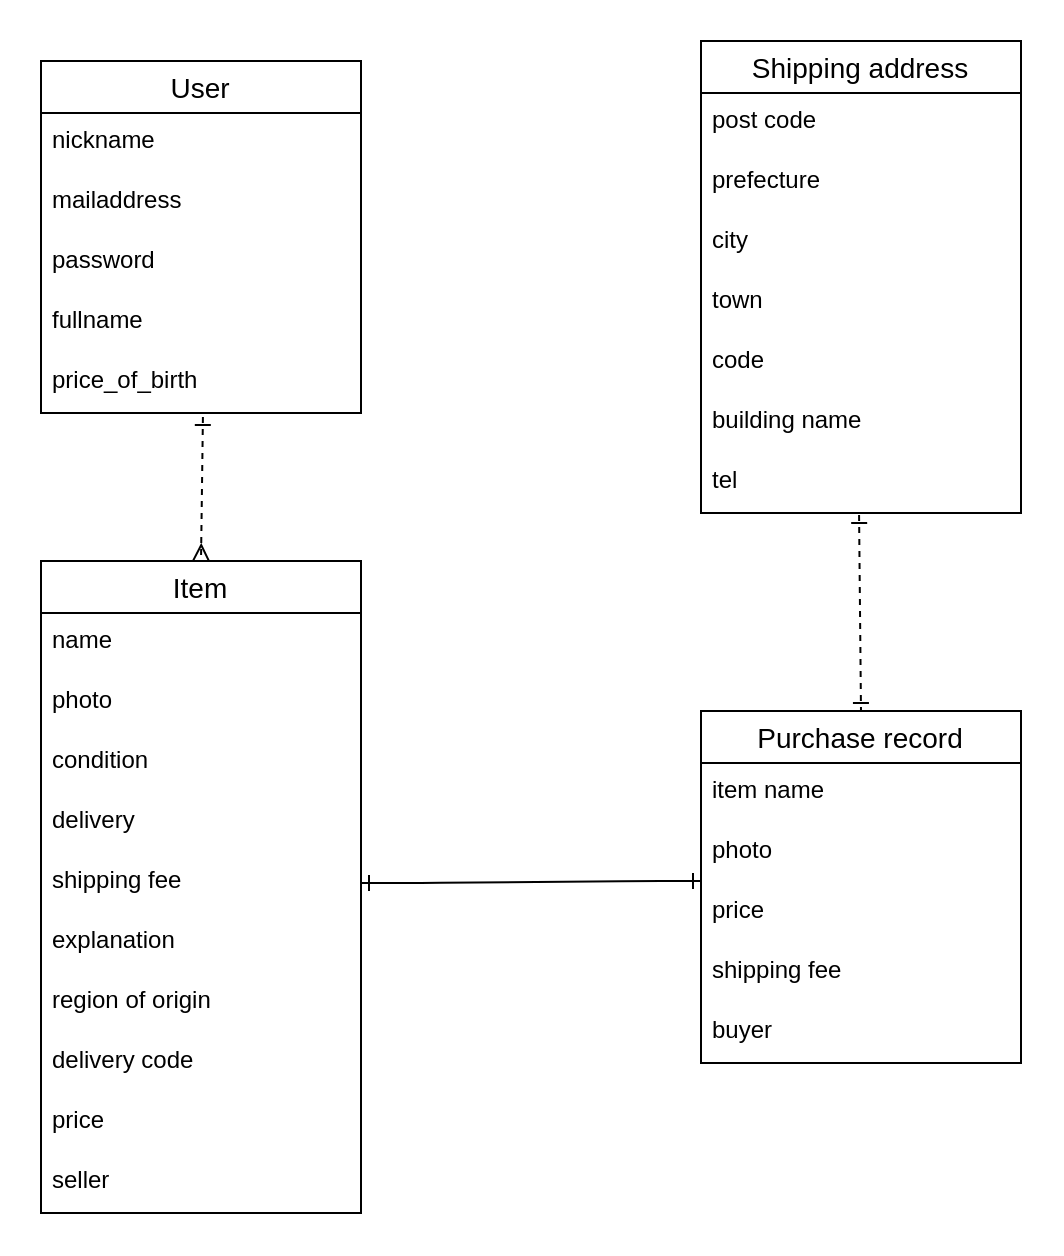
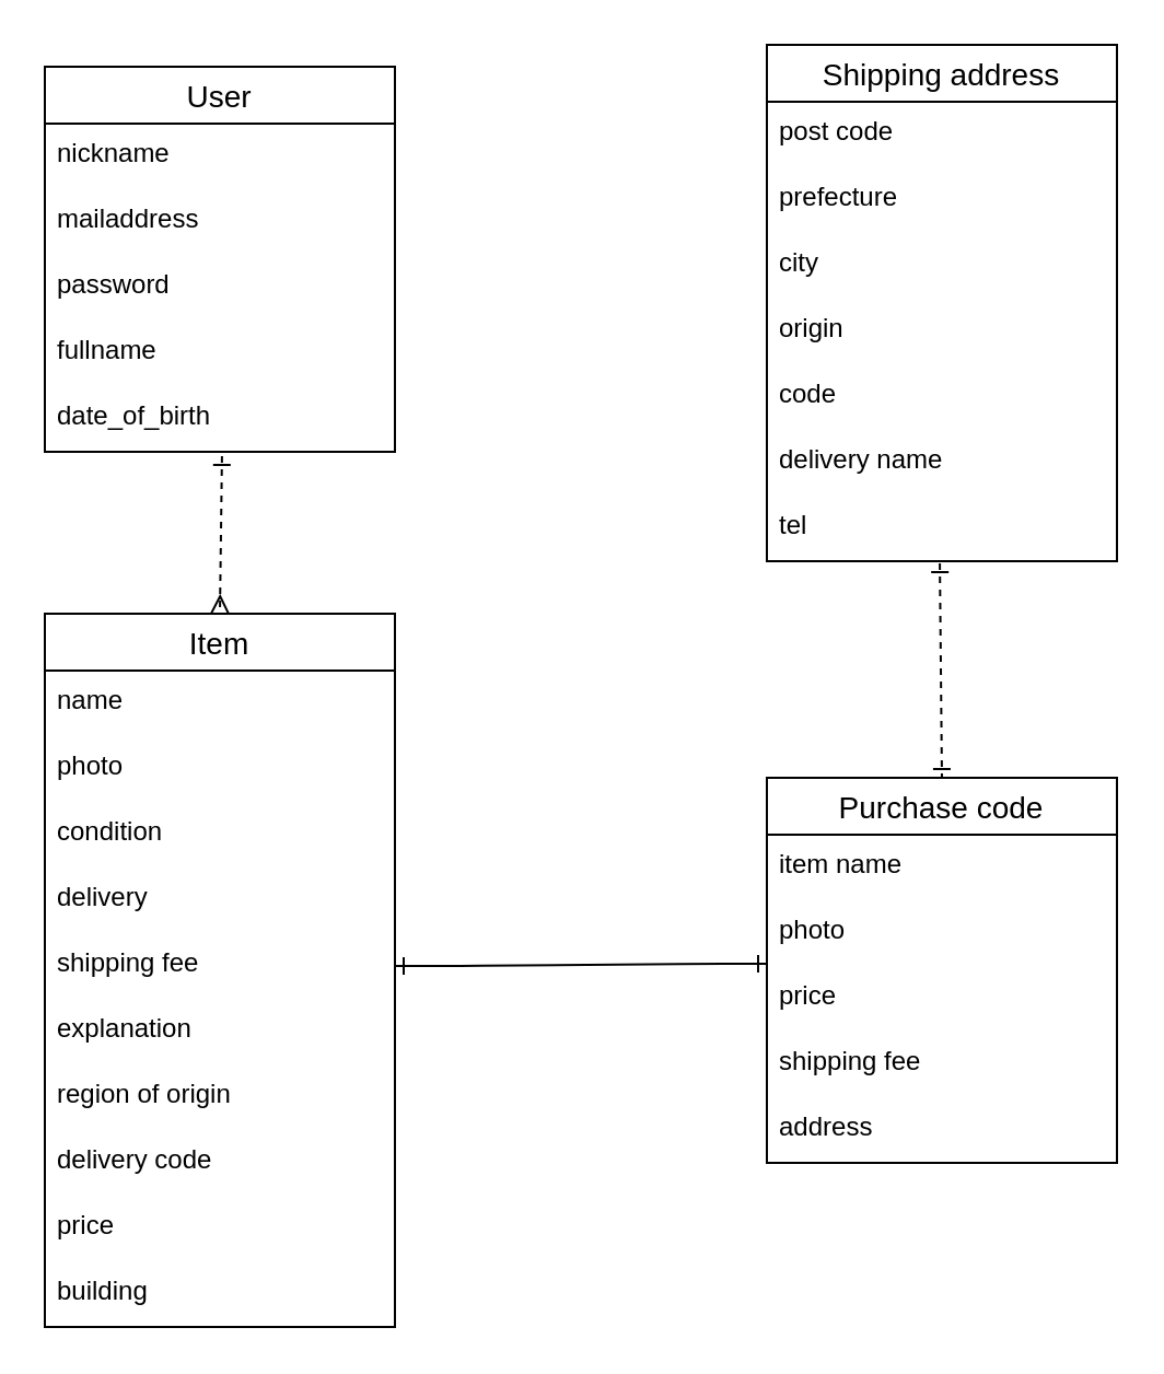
- <mxCell id="23" value="town" style="text;strokeColor=none;fillColor=none;spacingLeft=4;spacingRight=4;overflow=hidden;rotatable=0;points=[[0,0.5],[1,0.5]];portConstraint=eastwest;fontSize=12;" parent="19" vertex="1"><mxGeometry y="116" width="160" height="30" as="geometry" /></mxCell>
+ <mxCell id="23" value="origin" style="text;strokeColor=none;fillColor=none;spacingLeft=4;spacingRight=4;overflow=hidden;rotatable=0;points=[[0,0.5],[1,0.5]];portConstraint=eastwest;fontSize=12;" parent="19" vertex="1"><mxGeometry y="116" width="160" height="30" as="geometry" /></mxCell>
- <mxCell id="7" value="price_of_birth" style="text;strokeColor=none;fillColor=none;spacingLeft=4;spacingRight=4;overflow=hidden;rotatable=0;points=[[0,0.5],[1,0.5]];portConstraint=eastwest;fontSize=12;" parent="2" vertex="1"><mxGeometry y="146" width="160" height="30" as="geometry" /></mxCell>
+ <mxCell id="7" value="date_of_birth" style="text;strokeColor=none;fillColor=none;spacingLeft=4;spacingRight=4;overflow=hidden;rotatable=0;points=[[0,0.5],[1,0.5]];portConstraint=eastwest;fontSize=12;" parent="2" vertex="1"><mxGeometry y="146" width="160" height="30" as="geometry" /></mxCell>
- <mxCell id="25" value="building name" style="text;strokeColor=none;fillColor=none;spacingLeft=4;spacingRight=4;overflow=hidden;rotatable=0;points=[[0,0.5],[1,0.5]];portConstraint=eastwest;fontSize=12;" parent="19" vertex="1"><mxGeometry y="176" width="160" height="30" as="geometry" /></mxCell>
+ <mxCell id="25" value="delivery name" style="text;strokeColor=none;fillColor=none;spacingLeft=4;spacingRight=4;overflow=hidden;rotatable=0;points=[[0,0.5],[1,0.5]];portConstraint=eastwest;fontSize=12;" parent="19" vertex="1"><mxGeometry y="176" width="160" height="30" as="geometry" /></mxCell>
- <mxCell id="27" value="Purchase record" style="swimlane;fontStyle=0;childLayout=stackLayout;horizontal=1;startSize=26;horizontalStack=0;resizeParent=1;resizeParentMax=0;resizeLast=0;collapsible=1;marginBottom=0;align=center;fontSize=14;" parent="1" vertex="1"><mxGeometry x="350" y="355" width="160" height="176" as="geometry" /></mxCell>
+ <mxCell id="27" value="Purchase code" style="swimlane;fontStyle=0;childLayout=stackLayout;horizontal=1;startSize=26;horizontalStack=0;resizeParent=1;resizeParentMax=0;resizeLast=0;collapsible=1;marginBottom=0;align=center;fontSize=14;" parent="1" vertex="1"><mxGeometry x="350" y="355" width="160" height="176" as="geometry" /></mxCell>
- <mxCell id="32" value="buyer" style="text;strokeColor=none;fillColor=none;spacingLeft=4;spacingRight=4;overflow=hidden;rotatable=0;points=[[0,0.5],[1,0.5]];portConstraint=eastwest;fontSize=12;" parent="27" vertex="1"><mxGeometry y="146" width="160" height="30" as="geometry" /></mxCell>
+ <mxCell id="32" value="address" style="text;strokeColor=none;fillColor=none;spacingLeft=4;spacingRight=4;overflow=hidden;rotatable=0;points=[[0,0.5],[1,0.5]];portConstraint=eastwest;fontSize=12;" parent="27" vertex="1"><mxGeometry y="146" width="160" height="30" as="geometry" /></mxCell>
- <mxCell id="18" value="seller" style="text;strokeColor=none;fillColor=none;spacingLeft=4;spacingRight=4;overflow=hidden;rotatable=0;points=[[0,0.5],[1,0.5]];portConstraint=eastwest;fontSize=12;" parent="8" vertex="1"><mxGeometry y="296" width="160" height="30" as="geometry" /></mxCell>
+ <mxCell id="18" value="building" style="text;strokeColor=none;fillColor=none;spacingLeft=4;spacingRight=4;overflow=hidden;rotatable=0;points=[[0,0.5],[1,0.5]];portConstraint=eastwest;fontSize=12;" parent="8" vertex="1"><mxGeometry y="296" width="160" height="30" as="geometry" /></mxCell>
